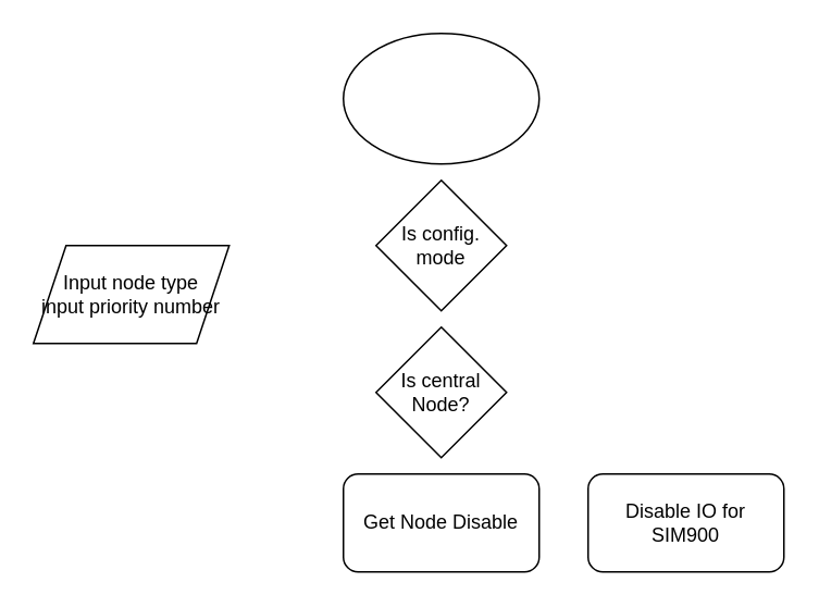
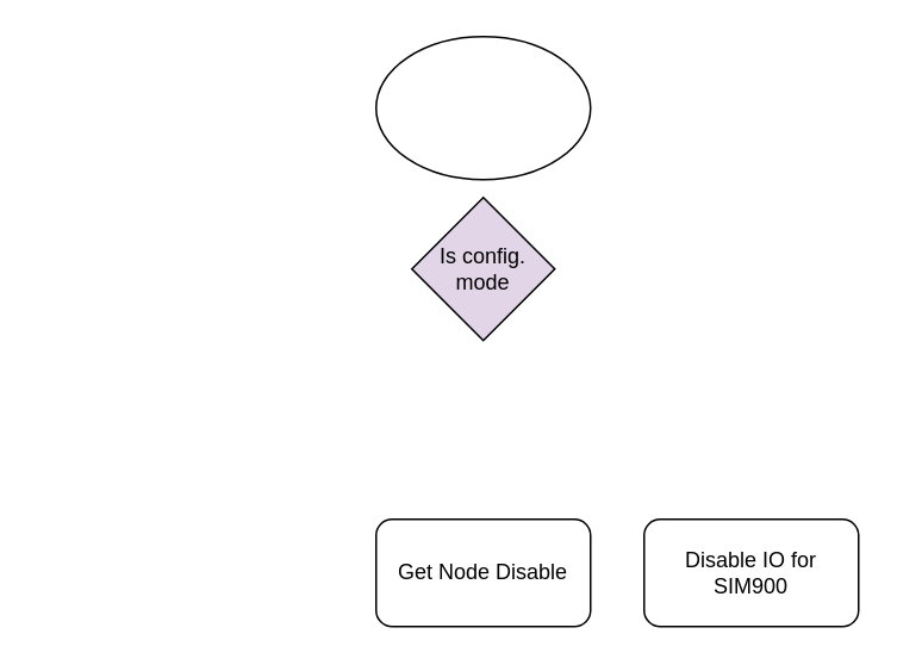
- <mxCell id="5" value="Is config. mode" style="rhombus;whiteSpace=wrap;html=1;" vertex="1" parent="1"><mxGeometry x="230" y="110" width="80" height="80" as="geometry" /></mxCell>
+ <mxCell id="5" value="Is config. mode" style="rhombus;whiteSpace=wrap;html=1;fillColor=#e1d5e7;" vertex="1" parent="1"><mxGeometry x="230" y="110" width="80" height="80" as="geometry" /></mxCell>
- <mxCell id="6" value="&lt;div&gt;Input node type&lt;/div&gt;&lt;div&gt;input priority number&lt;br&gt;&lt;/div&gt;" style="shape=parallelogram;perimeter=parallelogramPerimeter;whiteSpace=wrap;html=1;fixedSize=1;" vertex="1" parent="1"><mxGeometry x="20" y="150" width="120" height="60" as="geometry" /></mxCell>
- <mxCell id="3" value="Is central Node?" style="rhombus;whiteSpace=wrap;html=1;" vertex="1" parent="1"><mxGeometry x="230" y="200" width="80" height="80" as="geometry" /></mxCell>
